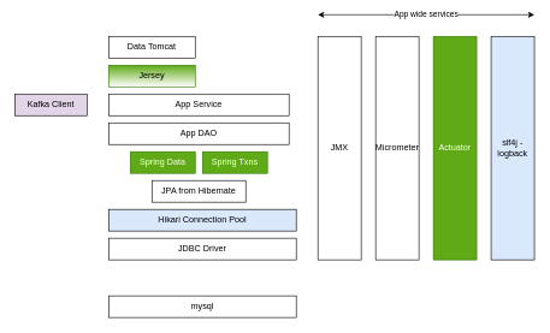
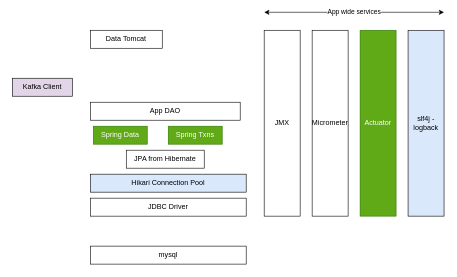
- <mxCell id="2" value="Jersey" style="rounded=0;whiteSpace=wrap;html=1;fillColor=#60a917;strokeColor=#2D7600;gradientColor=#ffffff;" parent="1" vertex="1"><mxGeometry x="150" y="90" width="120" height="30" as="geometry" /></mxCell>
- <mxCell id="15" value="App Service" style="rounded=0;whiteSpace=wrap;html=1;" parent="1" vertex="1"><mxGeometry x="150" y="130" width="250" height="30" as="geometry" /></mxCell>
- <mxCell id="3" value="Spring Data" style="rounded=0;whiteSpace=wrap;html=1;fillColor=#60a917;strokeColor=#2D7600;fontColor=#ffffff;" parent="1" vertex="1"><mxGeometry x="180" y="210" width="90" height="30" as="geometry" /></mxCell>
+ <mxCell id="3" value="Spring Data" style="rounded=0;whiteSpace=wrap;html=1;fillColor=#60a917;strokeColor=#2D7600;fontColor=#ffffff;" parent="1" vertex="1"><mxGeometry x="155" y="210" width="90" height="30" as="geometry" /></mxCell>
